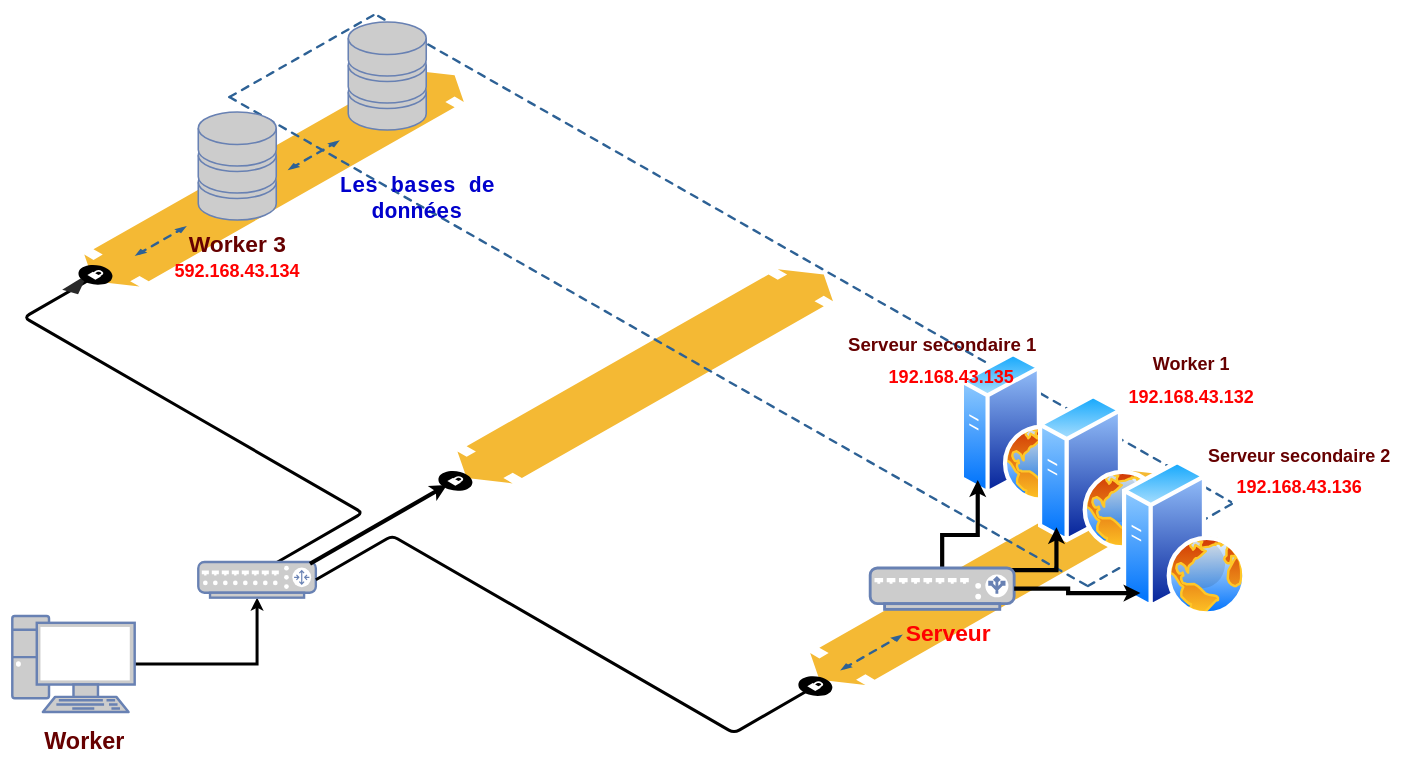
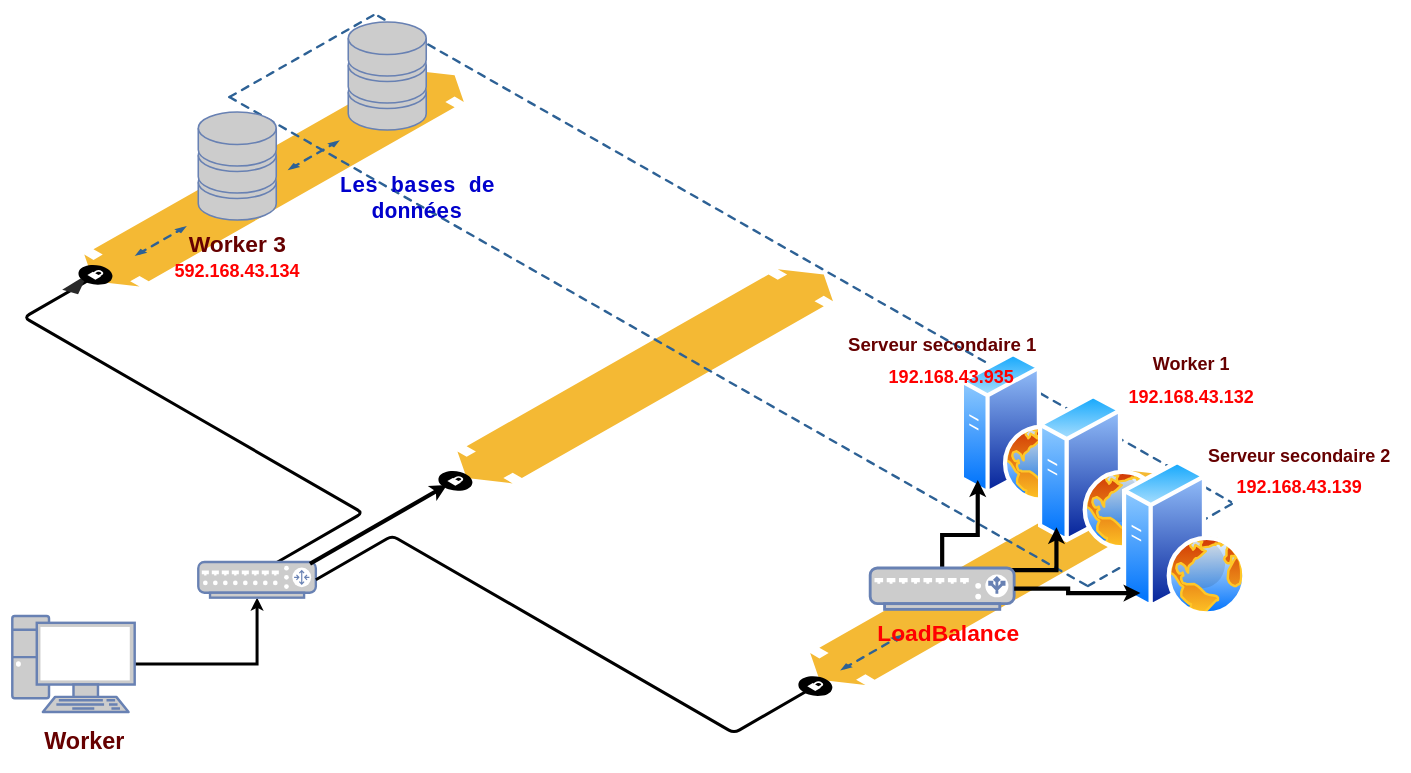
- <mxCell id="37" value="&lt;font color=&quot;#ff0000&quot; style=&quot;font-size: 30px;&quot;&gt;&lt;b&gt;192.168.43.135&lt;/b&gt;&lt;/font&gt;" style="text;html=1;align=center;verticalAlign=middle;resizable=0;points=[];autosize=1;strokeColor=none;fillColor=none;" vertex="1" parent="1"><mxGeometry x="1470" y="601.5" width="230" height="50" as="geometry" /></mxCell>
+ <mxCell id="37" value="&lt;font color=&quot;#ff0000&quot; style=&quot;font-size: 30px;&quot;&gt;&lt;b&gt;192.168.43.935&lt;/b&gt;&lt;/font&gt;" style="text;html=1;align=center;verticalAlign=middle;resizable=0;points=[];autosize=1;strokeColor=none;fillColor=none;" vertex="1" parent="1"><mxGeometry x="1470" y="601.5" width="230" height="50" as="geometry" /></mxCell>
- <mxCell id="41" value="&lt;font color=&quot;#ff0000&quot; style=&quot;font-size: 30px;&quot;&gt;&lt;b&gt;192.168.43.136&lt;/b&gt;&lt;/font&gt;" style="text;html=1;align=center;verticalAlign=middle;resizable=0;points=[];autosize=1;strokeColor=none;fillColor=none;" vertex="1" parent="1"><mxGeometry x="2050" y="786" width="230" height="50" as="geometry" /></mxCell>
+ <mxCell id="41" value="&lt;font color=&quot;#ff0000&quot; style=&quot;font-size: 30px;&quot;&gt;&lt;b&gt;192.168.43.139&lt;/b&gt;&lt;/font&gt;" style="text;html=1;align=center;verticalAlign=middle;resizable=0;points=[];autosize=1;strokeColor=none;fillColor=none;" vertex="1" parent="1"><mxGeometry x="2050" y="786" width="230" height="50" as="geometry" /></mxCell>
- <mxCell id="30" value="&lt;b&gt;&lt;font color=&quot;#ff0000&quot; style=&quot;font-size: 38px;&quot;&gt;Serveur&lt;/font&gt;&lt;/b&gt;" style="text;html=1;align=center;verticalAlign=middle;resizable=0;points=[];autosize=1;strokeColor=none;fillColor=none;" vertex="1" parent="1"><mxGeometry x="1450" y="1026" width="260" height="60" as="geometry" /></mxCell>
+ <mxCell id="30" value="&lt;b&gt;&lt;font color=&quot;#ff0000&quot; style=&quot;font-size: 38px;&quot;&gt;LoadBalance&lt;/font&gt;&lt;/b&gt;" style="text;html=1;align=center;verticalAlign=middle;resizable=0;points=[];autosize=1;strokeColor=none;fillColor=none;" vertex="1" parent="1"><mxGeometry x="1450" y="1026" width="260" height="60" as="geometry" /></mxCell>
